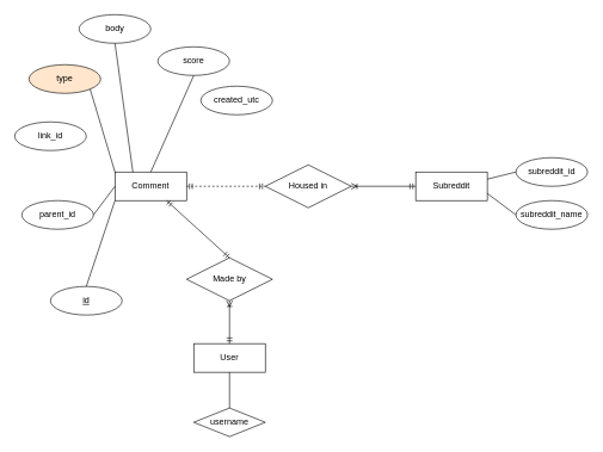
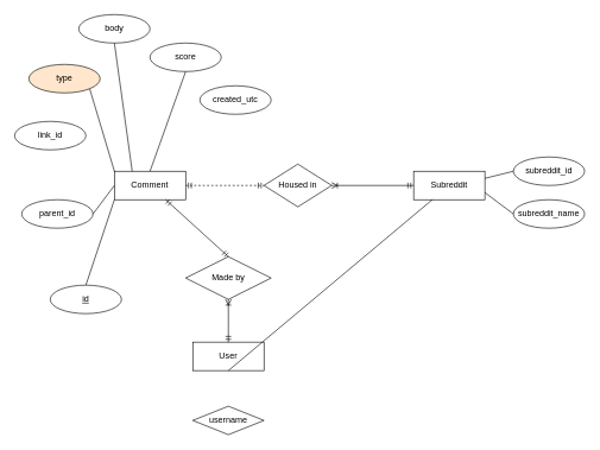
- <mxCell id="20" value="score" style="ellipse;whiteSpace=wrap;html=1;align=center;fontStyle=0" vertex="1" parent="1"><mxGeometry x="220" y="65" width="100" height="40" as="geometry" /></mxCell>
+ <mxCell id="20" value="score" style="ellipse;whiteSpace=wrap;html=1;align=center;fontStyle=0" vertex="1" parent="1"><mxGeometry x="210" y="60" width="100" height="40" as="geometry" /></mxCell>
- <mxCell id="5" value="Housed in" style="shape=rhombus;perimeter=rhombusPerimeter;whiteSpace=wrap;html=1;align=center;" vertex="1" parent="1"><mxGeometry x="370" y="230" width="120" height="60" as="geometry" /></mxCell>
+ <mxCell id="5" value="Housed in" style="shape=rhombus;perimeter=rhombusPerimeter;whiteSpace=wrap;html=1;align=center;" vertex="1" parent="1"><mxGeometry x="370" y="230" width="95" height="60" as="geometry" /></mxCell>
- <mxCell id="29" value="" style="endArrow=none;html=1;rounded=0;exitX=0.5;exitY=1;exitDx=0;exitDy=0;entryX=0.5;entryY=0;entryDx=0;entryDy=0;" edge="1" parent="1" source="4" target="15"><mxGeometry relative="1" as="geometry"><mxPoint x="740" y="260" as="sourcePoint" /><mxPoint x="700" y="270" as="targetPoint" /></mxGeometry></mxCell>
+ <mxCell id="29" value="" style="endArrow=none;html=1;rounded=0;exitX=0.5;exitY=1;exitDx=0;exitDy=0;" edge="1" parent="1" source="4" target="3"><mxGeometry relative="1" as="geometry"><mxPoint x="740" y="260" as="sourcePoint" /><mxPoint x="700" y="270" as="targetPoint" /></mxGeometry></mxCell>
